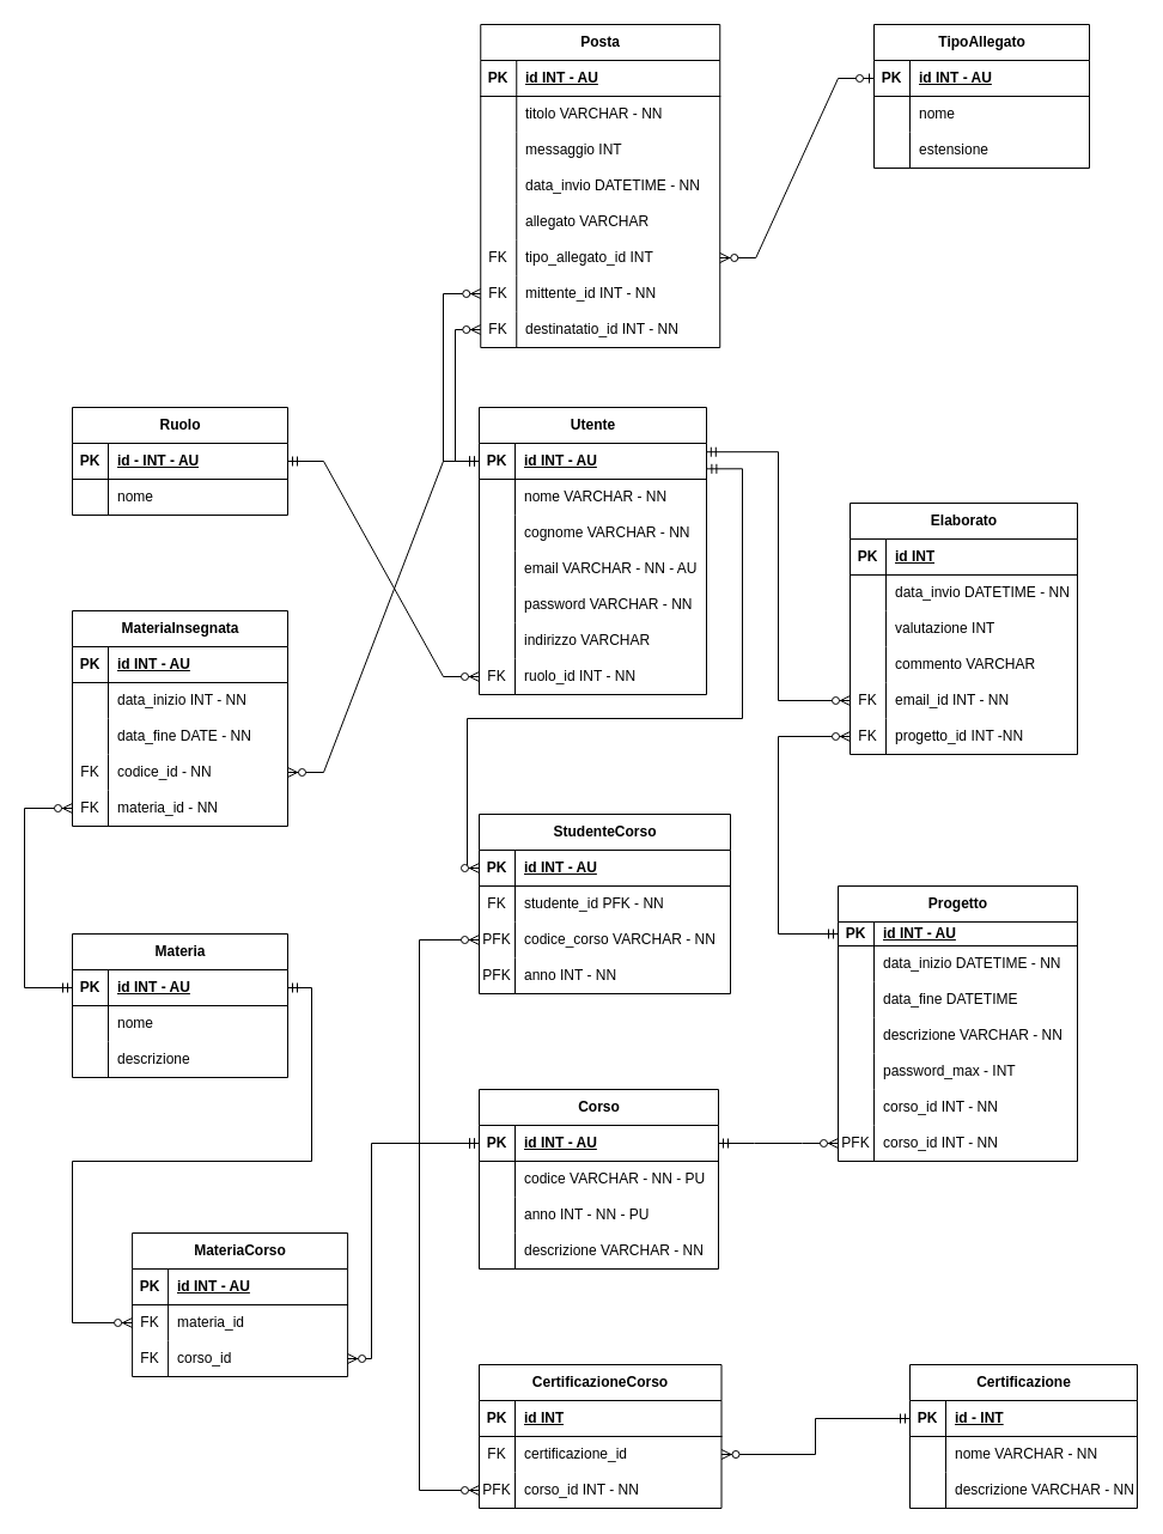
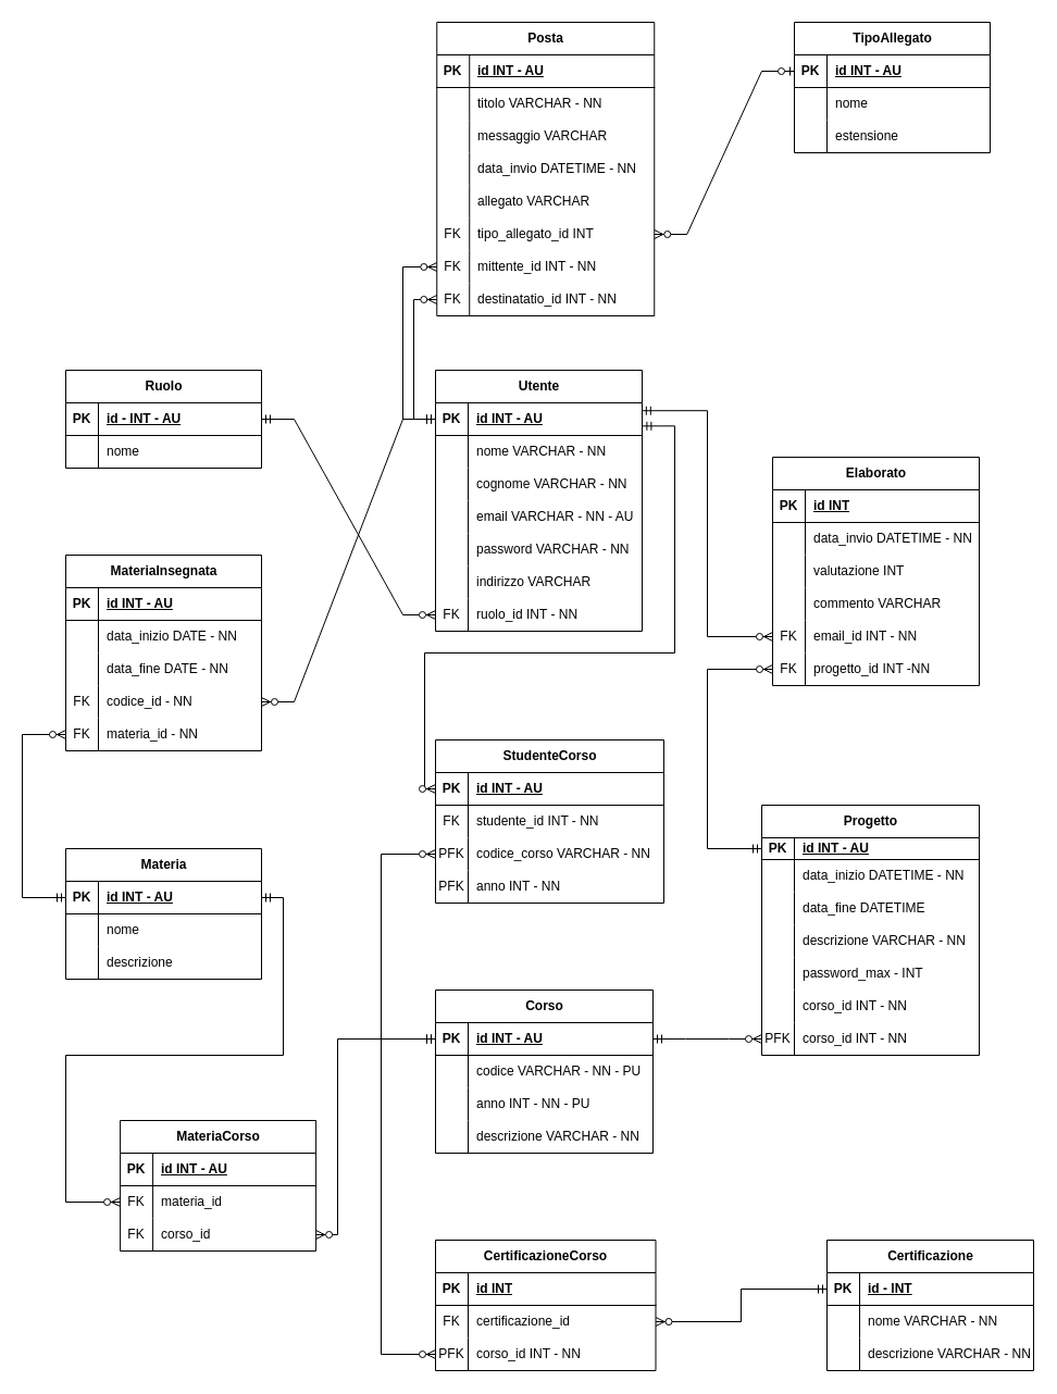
- <mxCell id="175" value="messaggio INT" style="shape=partialRectangle;connectable=0;fillColor=none;top=0;left=0;bottom=0;right=0;align=left;spacingLeft=6;overflow=hidden;whiteSpace=wrap;html=1;" vertex="1" parent="173"><mxGeometry x="30" width="170" height="30" as="geometry"><mxRectangle width="170" height="30" as="alternateBounds" /></mxGeometry></mxCell>
+ <mxCell id="175" value="messaggio VARCHAR" style="shape=partialRectangle;connectable=0;fillColor=none;top=0;left=0;bottom=0;right=0;align=left;spacingLeft=6;overflow=hidden;whiteSpace=wrap;html=1;" vertex="1" parent="173"><mxGeometry x="30" width="170" height="30" as="geometry"><mxRectangle width="170" height="30" as="alternateBounds" /></mxGeometry></mxCell>
- <mxCell id="118" value="data_inizio INT - NN" style="shape=partialRectangle;connectable=0;fillColor=none;top=0;left=0;bottom=0;right=0;align=left;spacingLeft=6;overflow=hidden;whiteSpace=wrap;html=1;" parent="116" vertex="1"><mxGeometry x="30" width="150" height="30" as="geometry"><mxRectangle width="150" height="30" as="alternateBounds" /></mxGeometry></mxCell>
+ <mxCell id="118" value="data_inizio DATE - NN" style="shape=partialRectangle;connectable=0;fillColor=none;top=0;left=0;bottom=0;right=0;align=left;spacingLeft=6;overflow=hidden;whiteSpace=wrap;html=1;" parent="116" vertex="1"><mxGeometry x="30" width="150" height="30" as="geometry"><mxRectangle width="150" height="30" as="alternateBounds" /></mxGeometry></mxCell>
- <mxCell id="38" value="studente_id PFK - NN" style="shape=partialRectangle;connectable=0;fillColor=none;top=0;left=0;bottom=0;right=0;align=left;spacingLeft=6;overflow=hidden;whiteSpace=wrap;html=1;" parent="36" vertex="1"><mxGeometry x="30" width="180" height="30" as="geometry"><mxRectangle width="180" height="30" as="alternateBounds" /></mxGeometry></mxCell>
+ <mxCell id="38" value="studente_id INT - NN" style="shape=partialRectangle;connectable=0;fillColor=none;top=0;left=0;bottom=0;right=0;align=left;spacingLeft=6;overflow=hidden;whiteSpace=wrap;html=1;" parent="36" vertex="1"><mxGeometry x="30" width="180" height="30" as="geometry"><mxRectangle width="180" height="30" as="alternateBounds" /></mxGeometry></mxCell>
